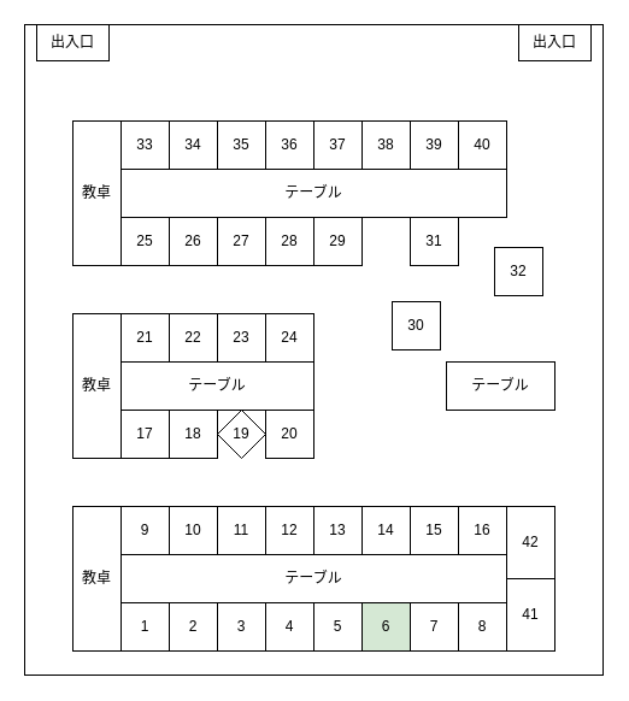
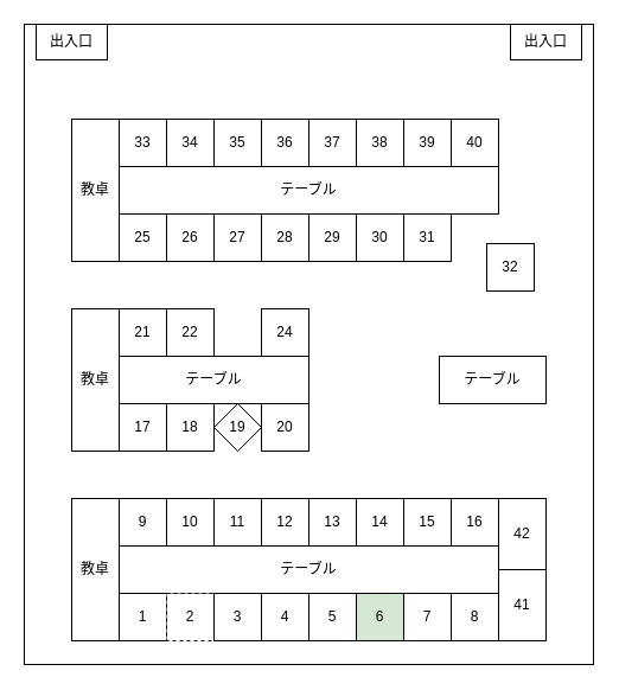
- <mxCell id="40" value="30" style="rounded=0;whiteSpace=wrap;html=1;direction=south;" parent="1" vertex="1"><mxGeometry x="325" y="250" width="40" height="40" as="geometry" /></mxCell>
+ <mxCell id="40" value="30" style="rounded=0;whiteSpace=wrap;html=1;direction=south;" parent="1" vertex="1"><mxGeometry x="300" y="180" width="40" height="40" as="geometry" /></mxCell>
- <mxCell id="31" value="23" style="rounded=0;whiteSpace=wrap;html=1;direction=south;" parent="1" vertex="1"><mxGeometry x="180" y="260" width="40" height="40" as="geometry" /></mxCell>
- <mxCell id="10" value="2" style="rounded=0;whiteSpace=wrap;html=1;direction=south;" parent="1" vertex="1"><mxGeometry x="140" y="500" width="40" height="40" as="geometry" /></mxCell>
+ <mxCell id="10" value="2" style="rounded=0;whiteSpace=wrap;html=1;direction=south;dashed=1;" parent="1" vertex="1"><mxGeometry x="140" y="500" width="40" height="40" as="geometry" /></mxCell>
